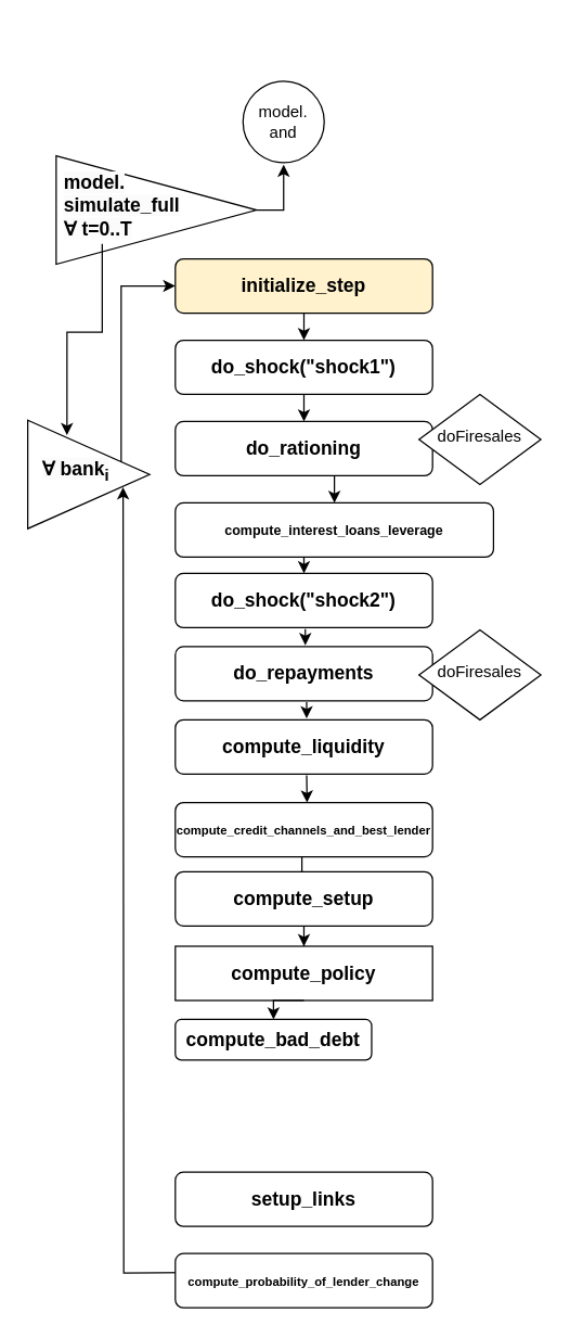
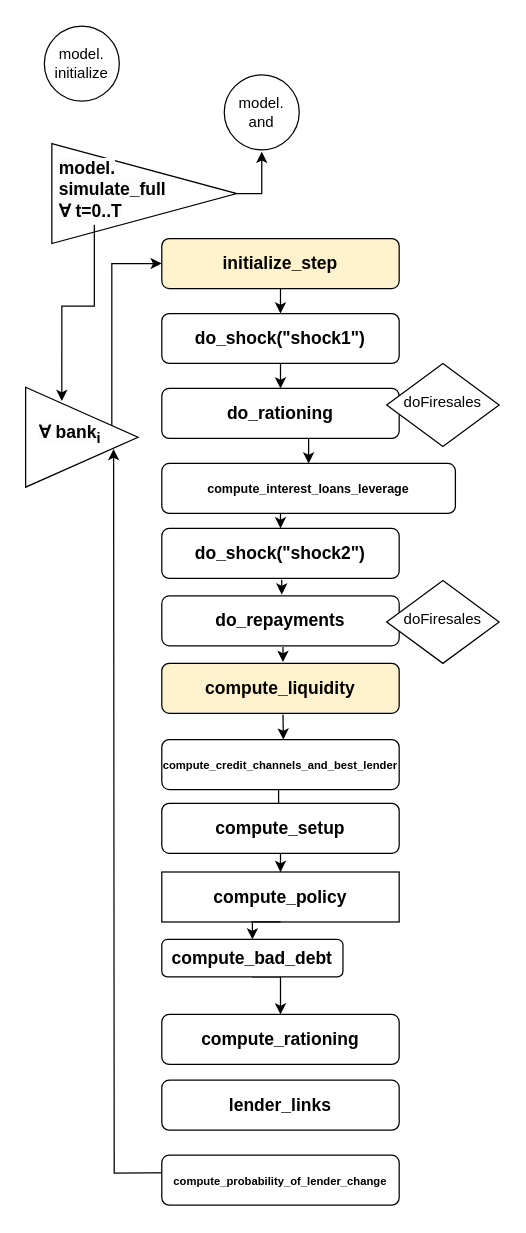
+ <mxCell id="22" value="model.&lt;br&gt;initialize" style="ellipse;whiteSpace=wrap;html=1;aspect=fixed;" parent="1" vertex="1"><mxGeometry x="35" y="20" width="60" height="60" as="geometry" /></mxCell>
- <mxCell id="28" value="&lt;span style=&quot;font-size: 14px;&quot;&gt;&lt;b&gt;compute_liquidity&lt;/b&gt;&lt;/span&gt;" style="rounded=1;whiteSpace=wrap;html=1;fontSize=12;glass=0;strokeWidth=1;shadow=0;" vertex="1" parent="1"><mxGeometry x="129" y="530" width="190" height="40" as="geometry" /></mxCell>
+ <mxCell id="28" value="&lt;span style=&quot;font-size: 14px;&quot;&gt;&lt;b&gt;compute_liquidity&lt;/b&gt;&lt;/span&gt;" style="rounded=1;whiteSpace=wrap;html=1;fontSize=12;glass=0;strokeWidth=1;shadow=0;fillColor=#fff2cc;" vertex="1" parent="1"><mxGeometry x="129" y="530" width="190" height="40" as="geometry" /></mxCell>
+ <mxCell id="15" style="edgeStyle=orthogonalEdgeStyle;rounded=0;orthogonalLoop=1;jettySize=auto;html=1;exitX=0.5;exitY=1;exitDx=0;exitDy=0;entryX=0.5;entryY=0;entryDx=0;entryDy=0;" parent="1" source="16" target="17" edge="1"><mxGeometry relative="1" as="geometry" /></mxCell>
+ <mxCell id="17" value="&lt;span style=&quot;font-size: 14px;&quot;&gt;&lt;b&gt;compute_rationing&lt;/b&gt;&lt;/span&gt;" style="rounded=1;whiteSpace=wrap;html=1;fontSize=12;glass=0;strokeWidth=1;shadow=0;" parent="1" vertex="1"><mxGeometry x="129" y="811" width="190" height="40" as="geometry" /></mxCell>
- <mxCell id="31" value="&lt;span style=&quot;font-size: 14px;&quot;&gt;&lt;b&gt;setup_links&lt;/b&gt;&lt;/span&gt;" style="rounded=1;whiteSpace=wrap;html=1;fontSize=12;glass=0;strokeWidth=1;shadow=0;" vertex="1" parent="1"><mxGeometry x="129" y="863.63" width="190" height="40" as="geometry" /></mxCell>
+ <mxCell id="31" value="&lt;span style=&quot;font-size: 14px;&quot;&gt;&lt;b&gt;lender_links&lt;/b&gt;&lt;/span&gt;" style="rounded=1;whiteSpace=wrap;html=1;fontSize=12;glass=0;strokeWidth=1;shadow=0;" vertex="1" parent="1"><mxGeometry x="129" y="863.63" width="190" height="40" as="geometry" /></mxCell>
